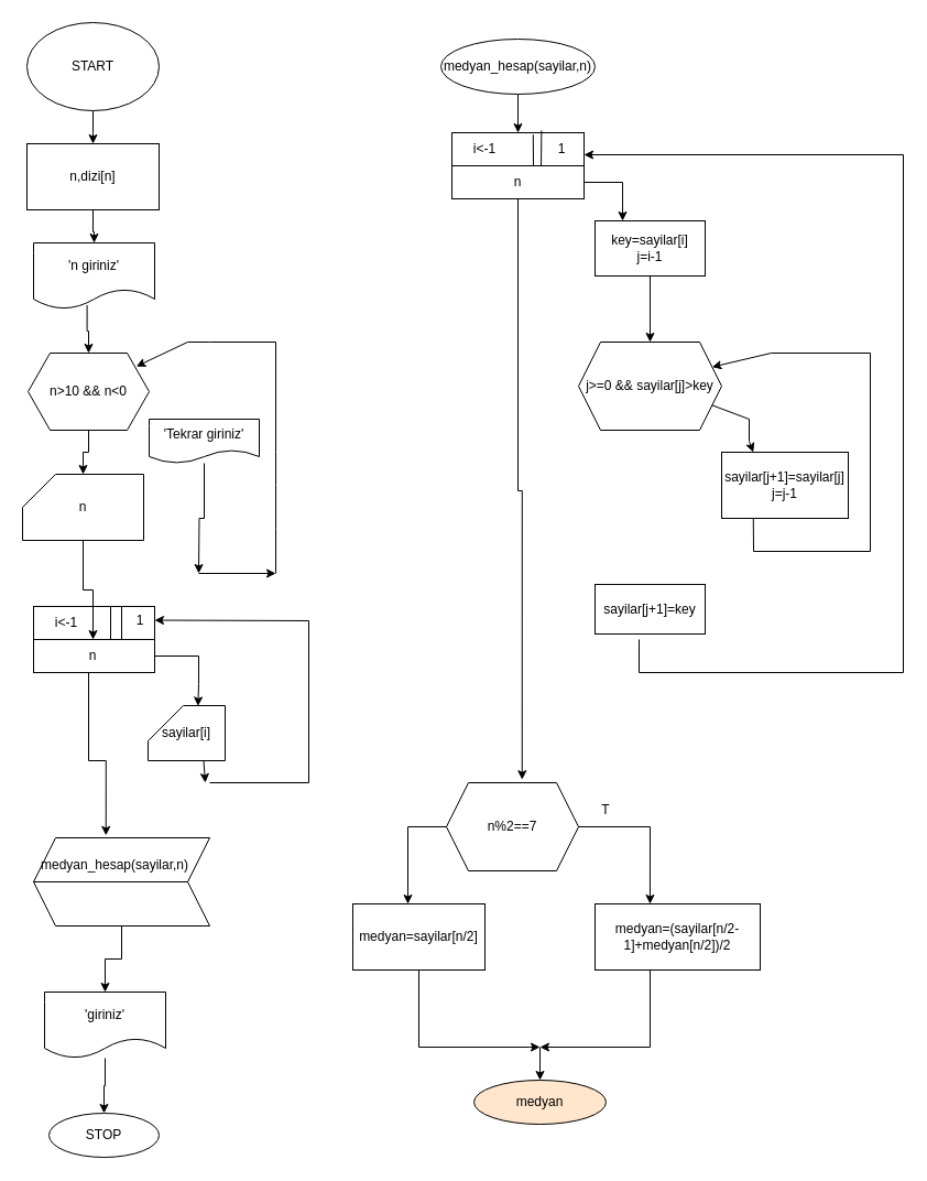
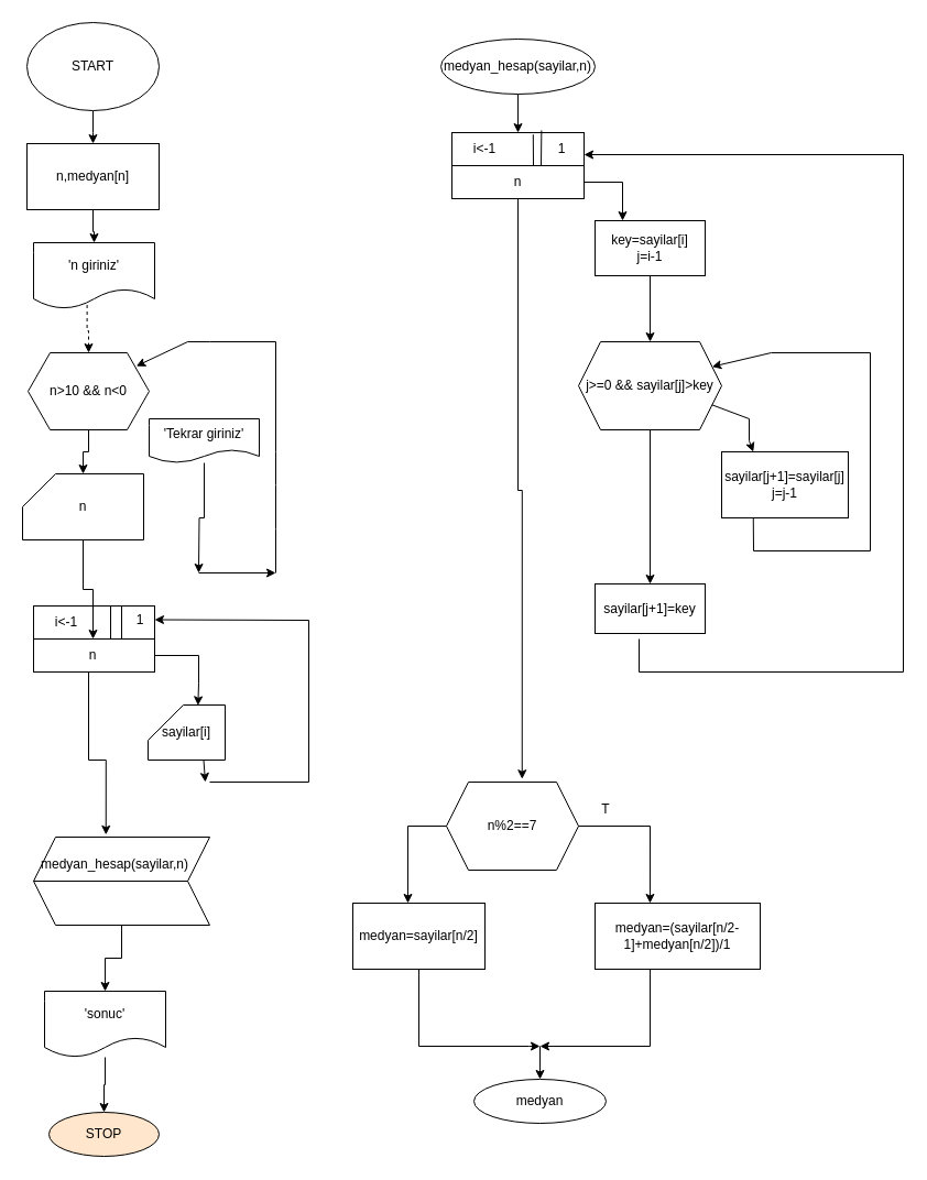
- <mxCell id="20" value="n,dizi[n]" style="rounded=0;whiteSpace=wrap;html=1;" vertex="1" parent="1"><mxGeometry x="24" y="130" width="120" height="60" as="geometry" /></mxCell>
+ <mxCell id="20" value="n,medyan[n]" style="rounded=0;whiteSpace=wrap;html=1;" vertex="1" parent="1"><mxGeometry x="24" y="130" width="120" height="60" as="geometry" /></mxCell>
- <mxCell id="6" value="" style="edgeStyle=orthogonalEdgeStyle;rounded=0;orthogonalLoop=1;jettySize=auto;html=1;exitX=0.442;exitY=0.942;exitDx=0;exitDy=0;exitPerimeter=0;entryX=0.5;entryY=0;entryDx=0;entryDy=0;" edge="1" parent="1" source="7" target="5"><mxGeometry relative="1" as="geometry"><mxPoint x="79.58" y="300" as="sourcePoint" /><mxPoint x="79.58" y="310" as="targetPoint" /></mxGeometry></mxCell>
+ <mxCell id="6" value="" style="edgeStyle=orthogonalEdgeStyle;rounded=0;orthogonalLoop=1;jettySize=auto;html=1;exitX=0.442;exitY=0.942;exitDx=0;exitDy=0;exitPerimeter=0;entryX=0.5;entryY=0;entryDx=0;entryDy=0;dashed=1;" edge="1" parent="1" source="7" target="5"><mxGeometry relative="1" as="geometry"><mxPoint x="79.58" y="300" as="sourcePoint" /><mxPoint x="79.58" y="310" as="targetPoint" /></mxGeometry></mxCell>
+ <mxCell id="46" value="" style="edgeStyle=orthogonalEdgeStyle;rounded=0;orthogonalLoop=1;jettySize=auto;html=1;" edge="1" parent="1" source="47" target="51"><mxGeometry relative="1" as="geometry" /></mxCell>
- <mxCell id="56" value="medyan=(sayilar[n/2-1]+medyan[n/2])/2" style="rounded=0;whiteSpace=wrap;html=1;" vertex="1" parent="1"><mxGeometry x="540" y="820" width="150" height="60" as="geometry" /></mxCell>
+ <mxCell id="56" value="medyan=(sayilar[n/2-1]+medyan[n/2])/1" style="rounded=0;whiteSpace=wrap;html=1;" vertex="1" parent="1"><mxGeometry x="540" y="820" width="150" height="60" as="geometry" /></mxCell>
- <mxCell id="31" value="'giriniz'" style="shape=document;whiteSpace=wrap;html=1;boundedLbl=1;" vertex="1" parent="1"><mxGeometry x="40" y="900" width="110" height="60" as="geometry" /></mxCell>
+ <mxCell id="31" value="'sonuc'" style="shape=document;whiteSpace=wrap;html=1;boundedLbl=1;" vertex="1" parent="1"><mxGeometry x="40" y="900" width="110" height="60" as="geometry" /></mxCell>
- <mxCell id="62" value="medyan" style="ellipse;whiteSpace=wrap;html=1;fillColor=#ffe6cc;" vertex="1" parent="1"><mxGeometry x="430" y="980" width="120" height="40" as="geometry" /></mxCell>
+ <mxCell id="62" value="medyan" style="ellipse;whiteSpace=wrap;html=1;" vertex="1" parent="1"><mxGeometry x="430" y="980" width="120" height="40" as="geometry" /></mxCell>
- <mxCell id="32" value="STOP" style="ellipse;whiteSpace=wrap;html=1;" vertex="1" parent="1"><mxGeometry x="44" y="1010" width="100" height="40" as="geometry" /></mxCell>
+ <mxCell id="32" value="STOP" style="ellipse;whiteSpace=wrap;html=1;fillColor=#ffe6cc;" vertex="1" parent="1"><mxGeometry x="44" y="1010" width="100" height="40" as="geometry" /></mxCell>
